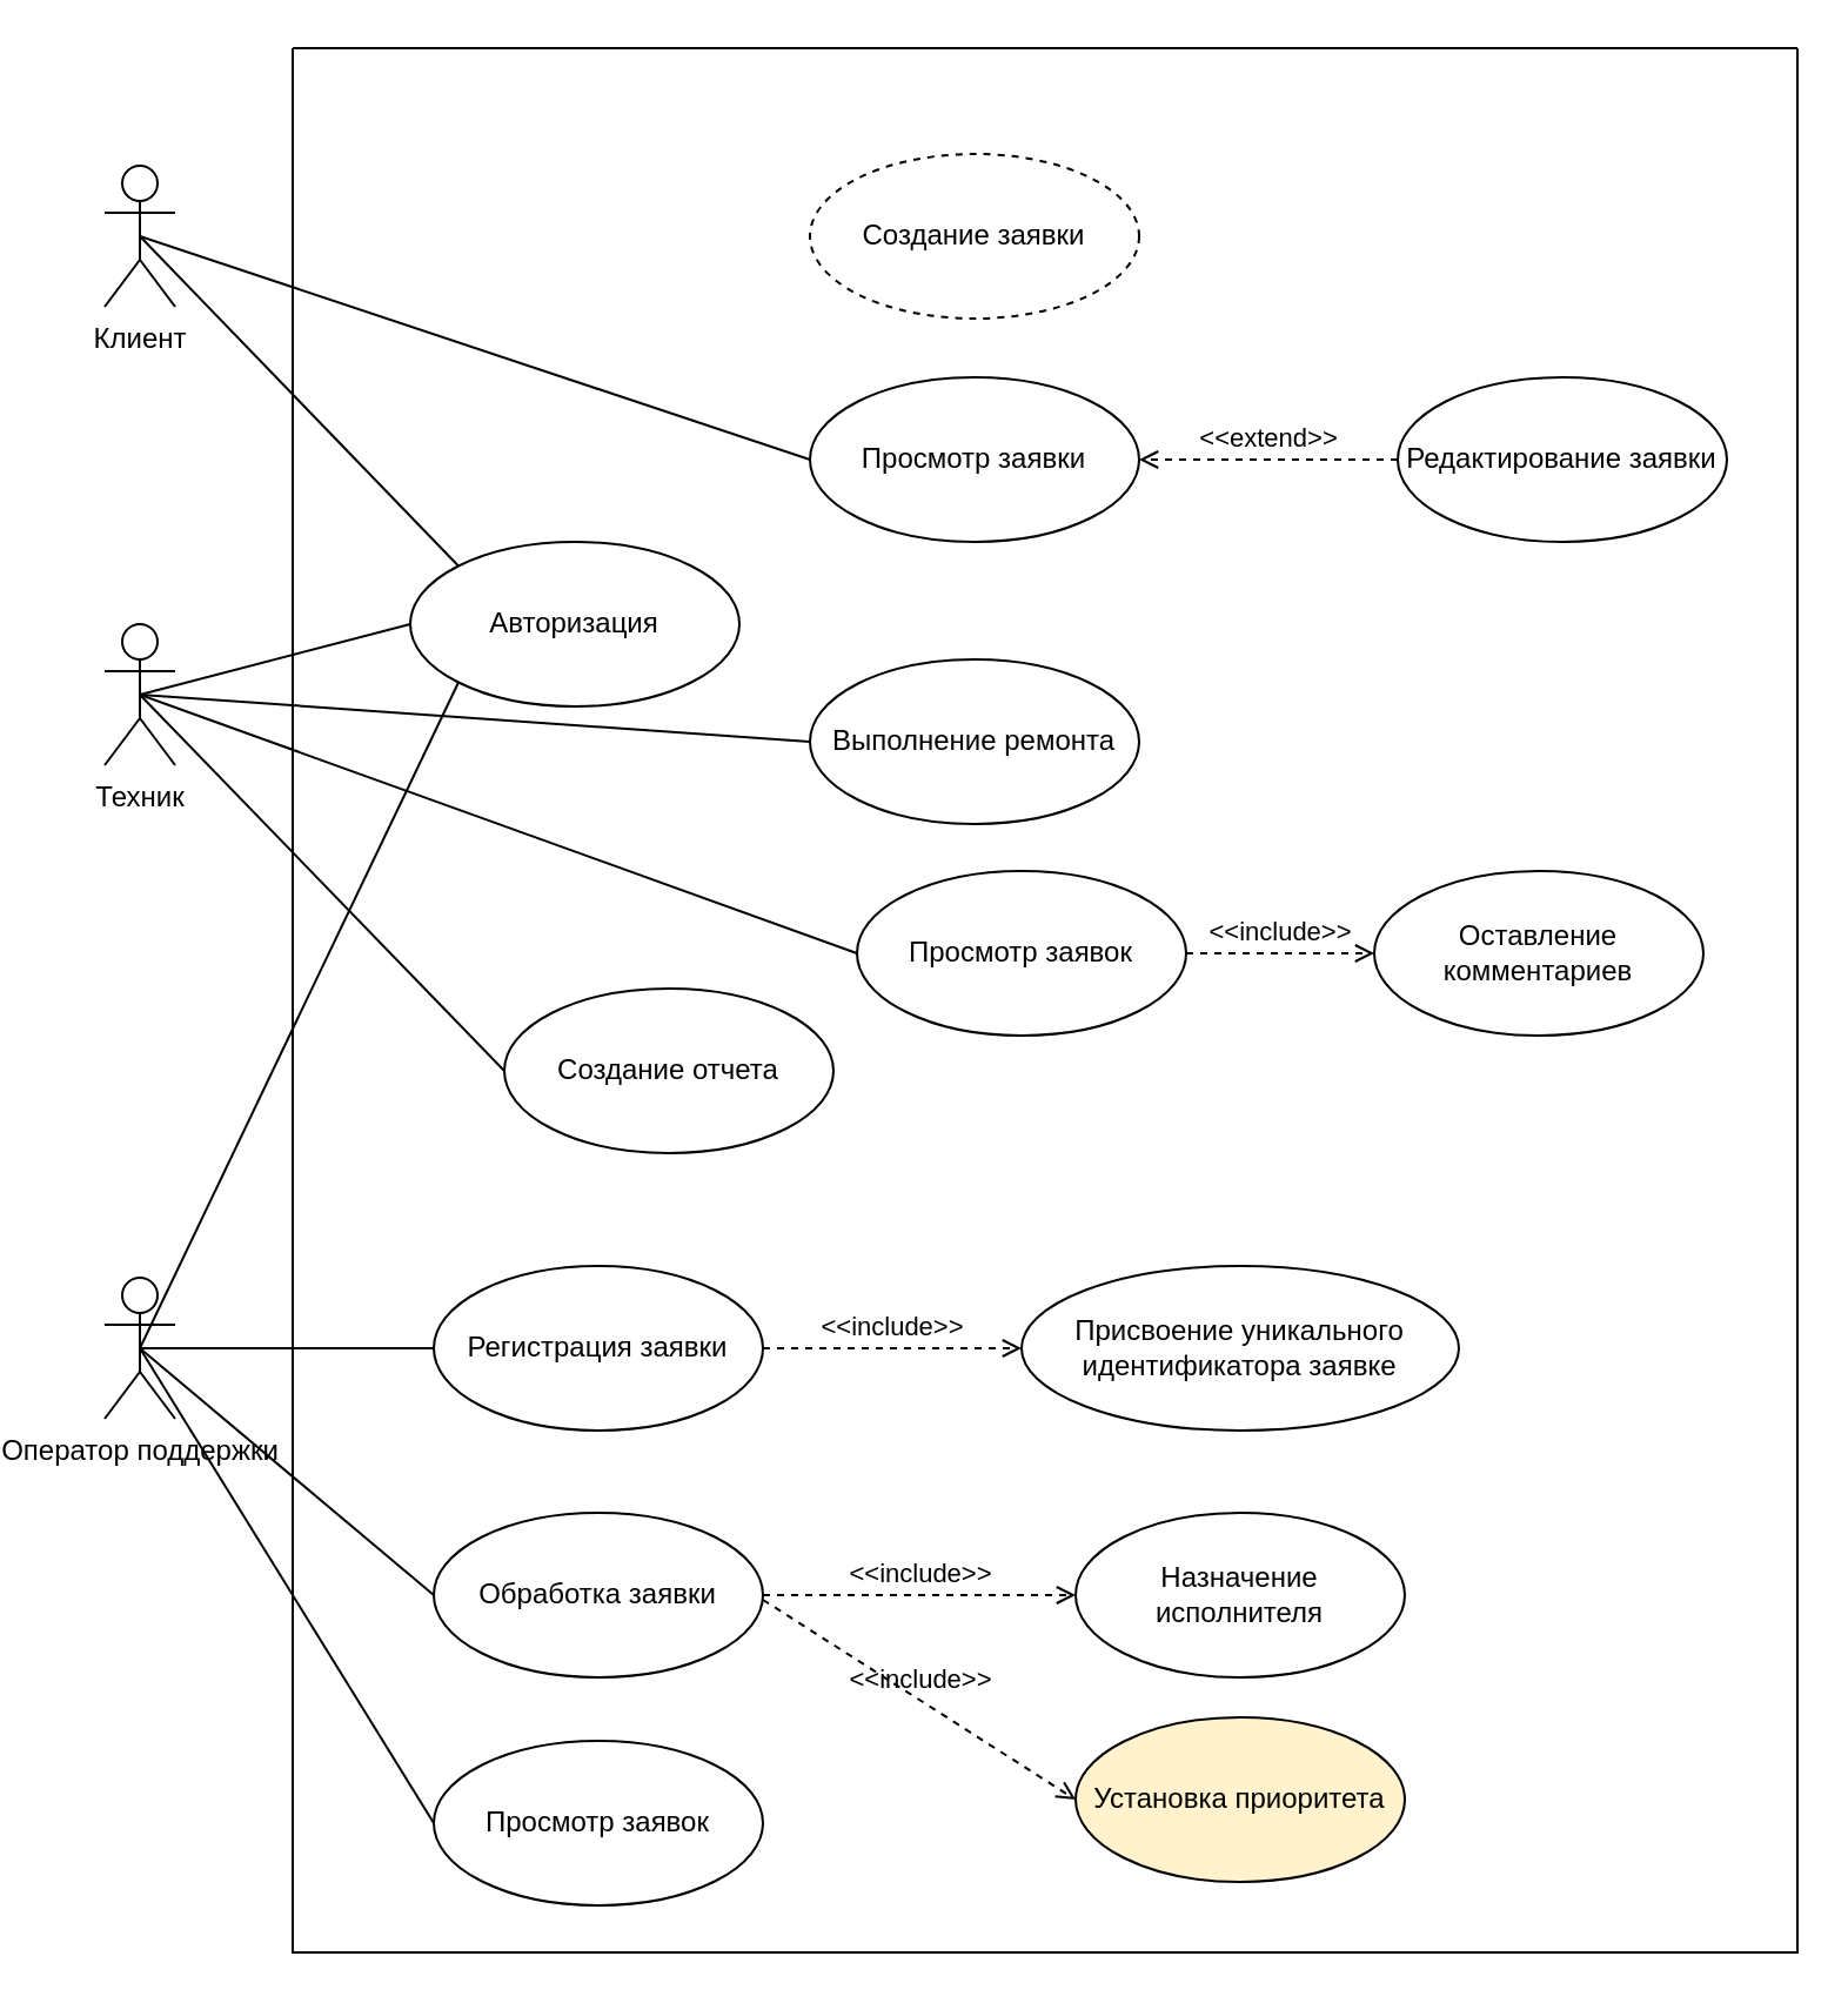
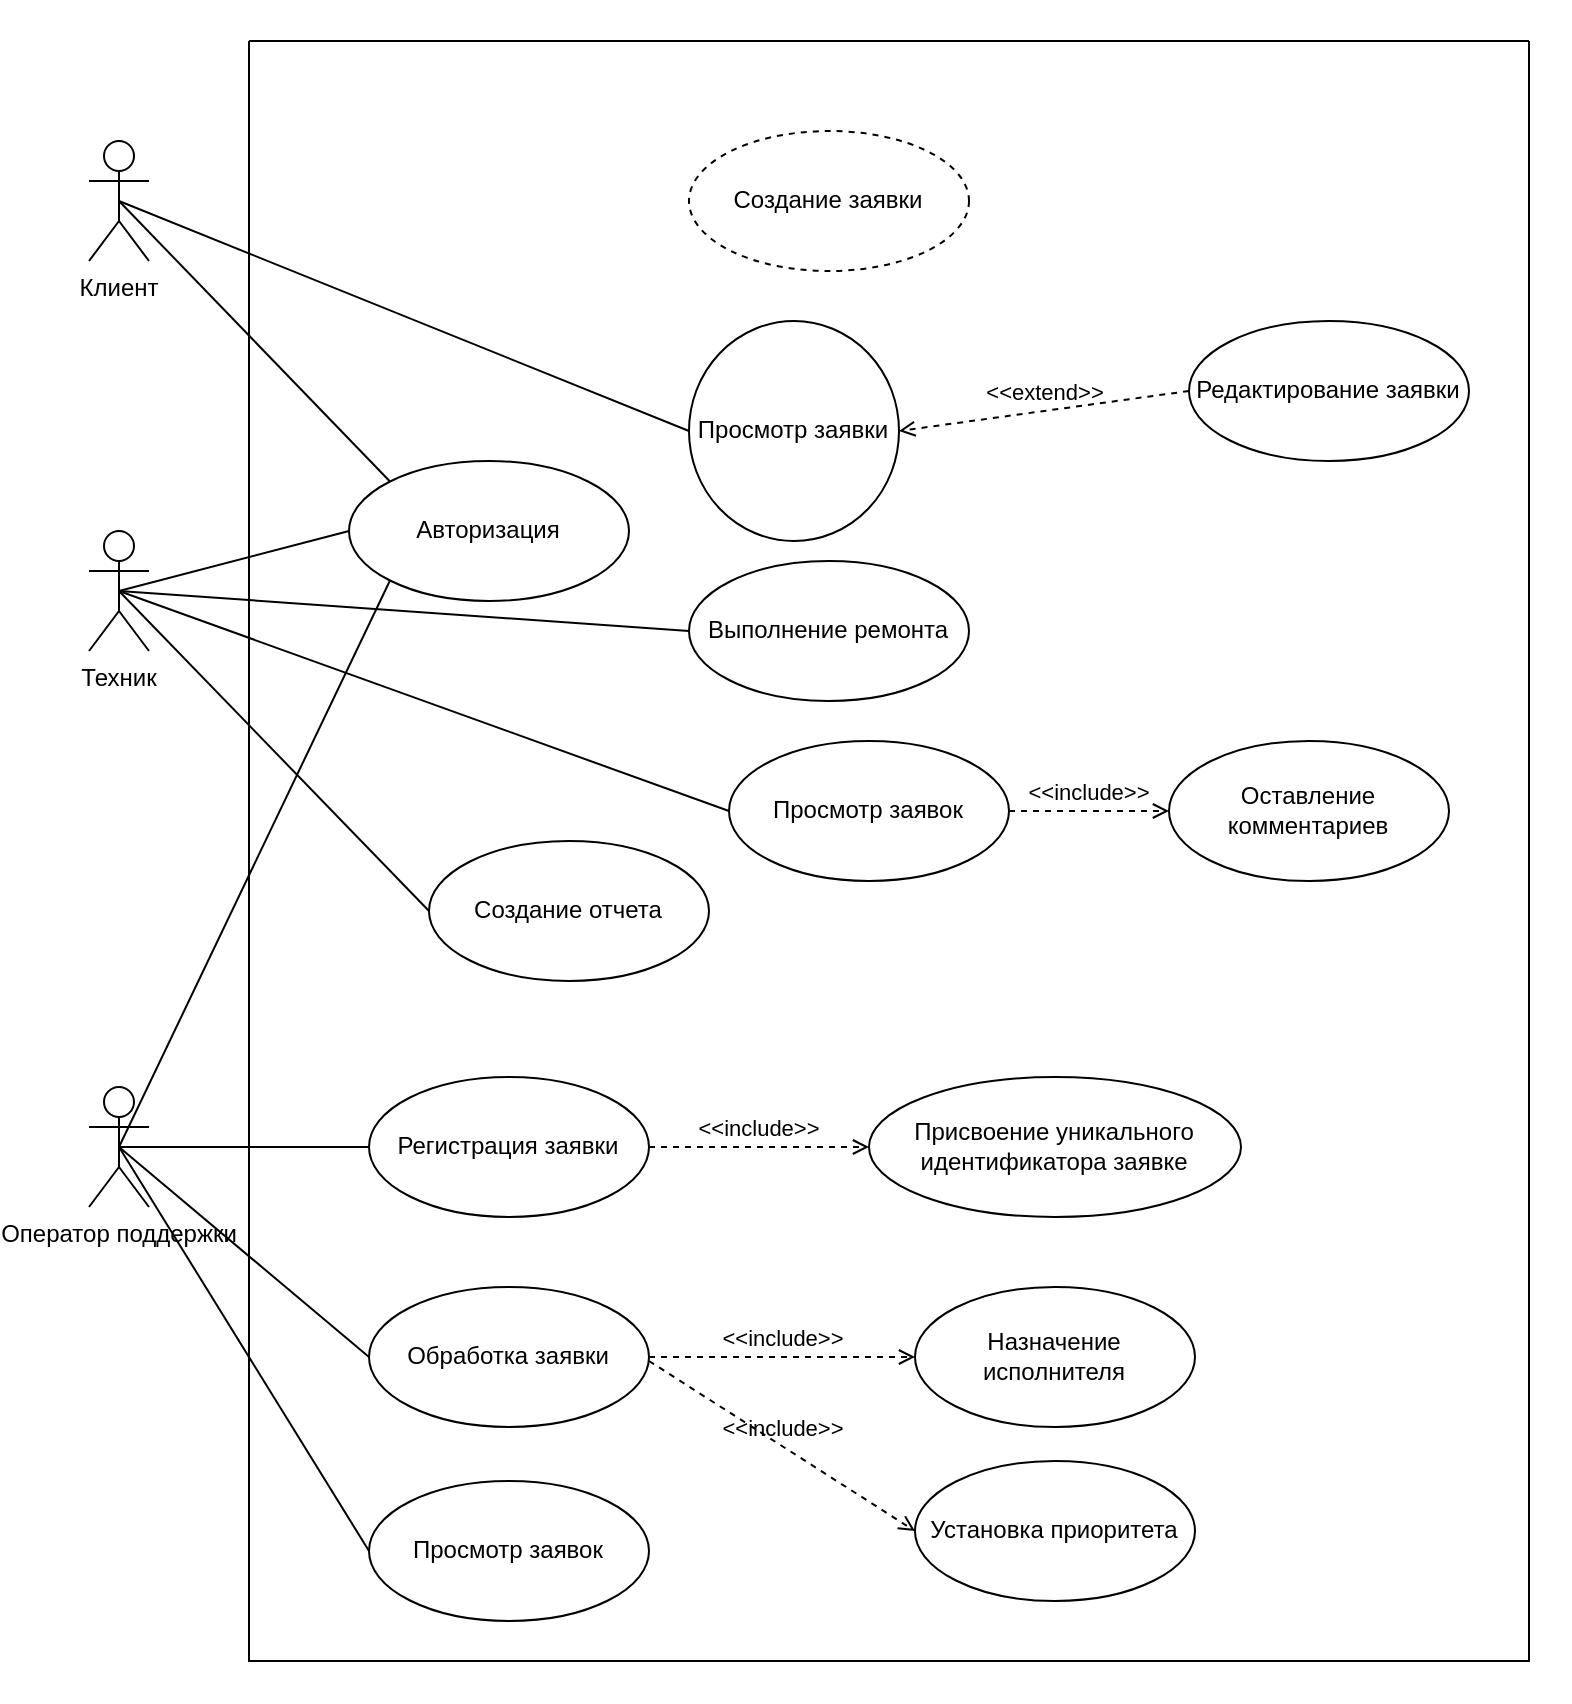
- <mxCell id="10" value="Просмотр заявки" style="ellipse;whiteSpace=wrap;html=1;" vertex="1" parent="1"><mxGeometry x="320" y="160" width="140" height="70" as="geometry" /></mxCell>
+ <mxCell id="10" value="Просмотр заявки" style="ellipse;whiteSpace=wrap;html=1;" vertex="1" parent="1"><mxGeometry x="320" y="160" width="105" height="110" as="geometry" /></mxCell>
- <mxCell id="20" value="Установка приоритета" style="ellipse;whiteSpace=wrap;html=1;fillColor=#fff2cc;" vertex="1" parent="1"><mxGeometry x="433" y="730" width="140" height="70" as="geometry" /></mxCell>
+ <mxCell id="20" value="Установка приоритета" style="ellipse;whiteSpace=wrap;html=1;" vertex="1" parent="1"><mxGeometry x="433" y="730" width="140" height="70" as="geometry" /></mxCell>
